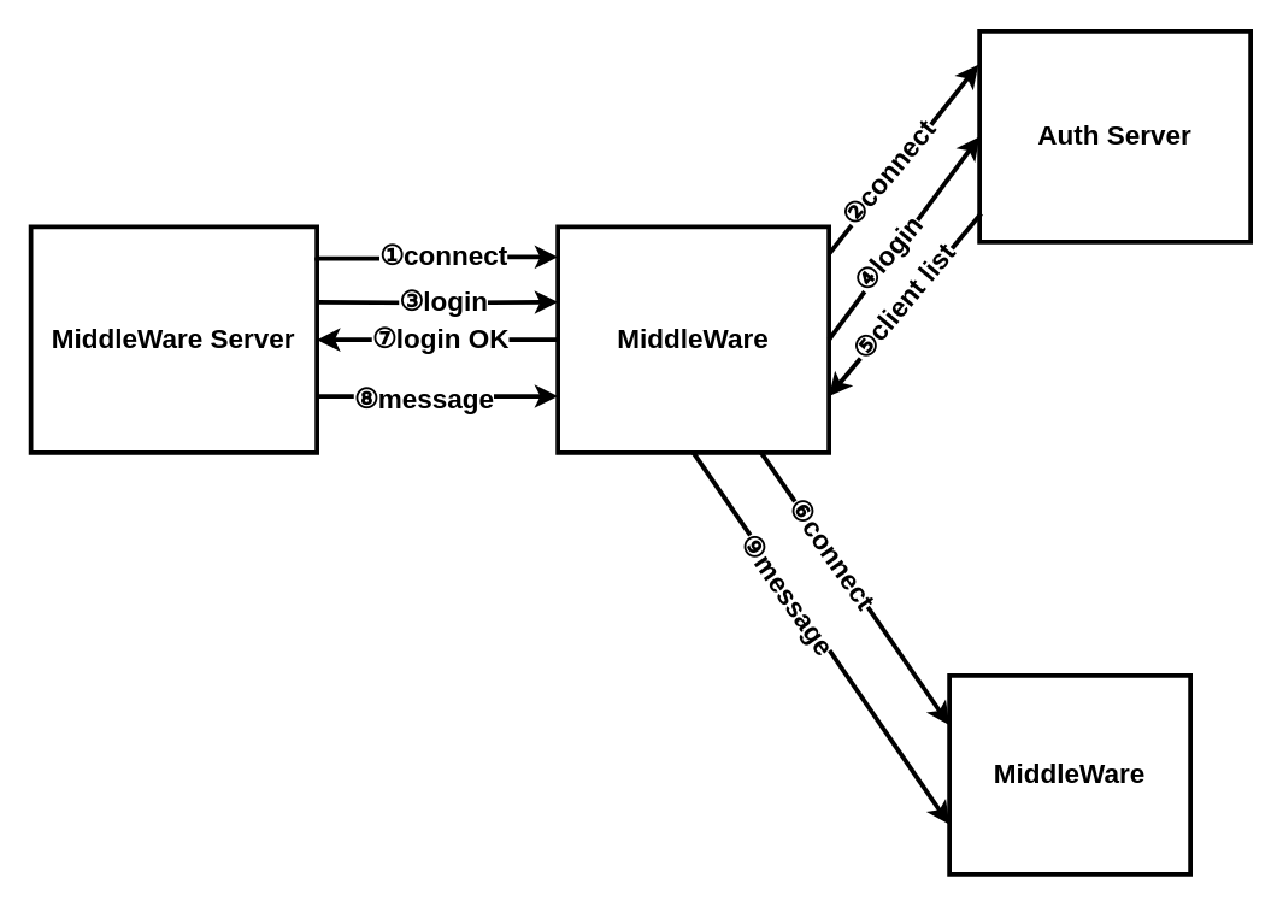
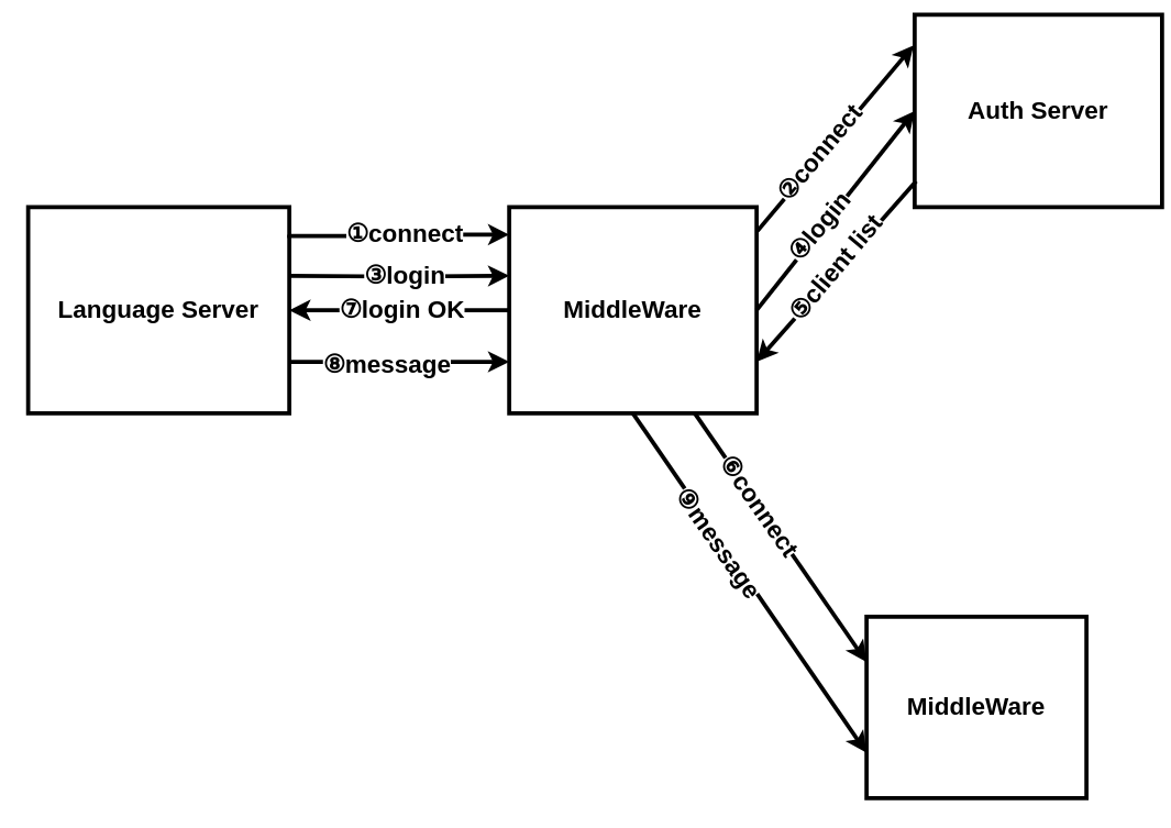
- <mxCell id="8" value="&lt;b&gt;&lt;font color=&quot;#000000&quot; style=&quot;font-size: 18px&quot;&gt;Auth Server&lt;/font&gt;&lt;/b&gt;" style="rounded=0;whiteSpace=wrap;html=1;fillColor=none;strokeColor=#000000;strokeWidth=3;" parent="1" vertex="1"><mxGeometry x="650" y="20" width="180" height="140" as="geometry" /></mxCell>
+ <mxCell id="8" value="&lt;b&gt;&lt;font color=&quot;#000000&quot; style=&quot;font-size: 18px&quot;&gt;Auth Server&lt;/font&gt;&lt;/b&gt;" style="rounded=0;whiteSpace=wrap;html=1;fillColor=none;strokeColor=#000000;strokeWidth=3;" parent="1" vertex="1"><mxGeometry x="665" y="10" width="180" height="140" as="geometry" /></mxCell>
- <mxCell id="6" value="&lt;b&gt;&lt;font color=&quot;#000000&quot; style=&quot;font-size: 18px&quot;&gt;MiddleWare Server&lt;/font&gt;&lt;/b&gt;" style="rounded=0;whiteSpace=wrap;html=1;fillColor=none;strokeColor=#000000;strokeWidth=3;" parent="1" vertex="1"><mxGeometry x="20" y="150" width="190" height="150" as="geometry" /></mxCell>
+ <mxCell id="6" value="&lt;b&gt;&lt;font color=&quot;#000000&quot; style=&quot;font-size: 18px&quot;&gt;Language Server&lt;/font&gt;&lt;/b&gt;" style="rounded=0;whiteSpace=wrap;html=1;fillColor=none;strokeColor=#000000;strokeWidth=3;" parent="1" vertex="1"><mxGeometry x="20" y="150" width="190" height="150" as="geometry" /></mxCell>
